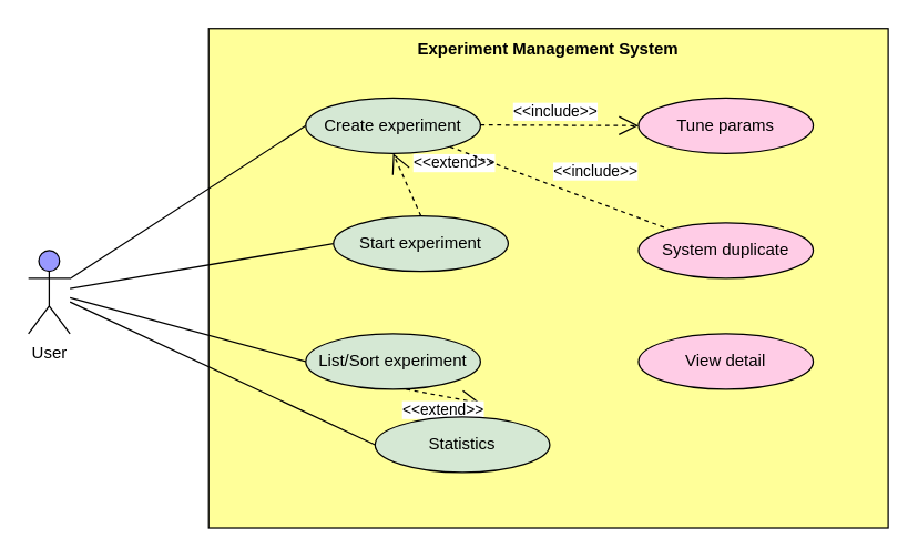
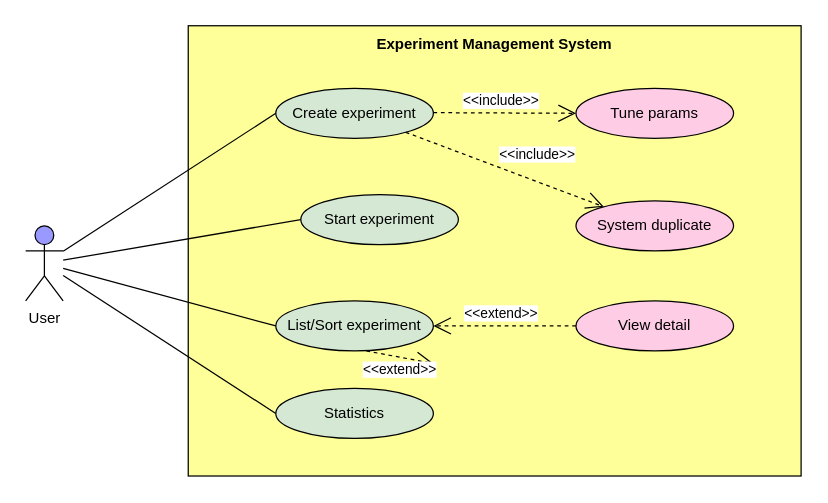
- <mxCell id="13" value="&amp;lt;&amp;lt;extend&amp;gt;&amp;gt;" style="endArrow=open;endSize=12;dashed=1;html=1;rounded=0;entryX=0.5;entryY=1;entryDx=0;entryDy=0;exitX=0.5;exitY=0;exitDx=0;exitDy=0;" parent="1" source="6" target="5" edge="1"><mxGeometry y="-37" width="160" relative="1" as="geometry"><mxPoint x="356" y="170" as="sourcePoint" /><mxPoint x="470" y="170.5" as="targetPoint" /><mxPoint as="offset" /></mxGeometry></mxCell>
- <mxCell id="18" value="&amp;lt;&amp;lt;include&amp;gt;&amp;gt;" style="endArrow=none;endSize=12;dashed=1;html=1;rounded=0;" parent="1" source="5" target="17" edge="1"><mxGeometry x="0.237" y="20" width="160" relative="1" as="geometry"><mxPoint x="356" y="99.5" as="sourcePoint" /><mxPoint x="470" y="100" as="targetPoint" /><mxPoint as="offset" /></mxGeometry></mxCell>
+ <mxCell id="18" value="&amp;lt;&amp;lt;include&amp;gt;&amp;gt;" style="endArrow=open;endSize=12;dashed=1;html=1;rounded=0;" parent="1" source="5" target="17" edge="1"><mxGeometry x="0.237" y="20" width="160" relative="1" as="geometry"><mxPoint x="356" y="99.5" as="sourcePoint" /><mxPoint x="470" y="100" as="targetPoint" /><mxPoint as="offset" /></mxGeometry></mxCell>
+ <mxCell id="16" value="&amp;lt;&amp;lt;extend&amp;gt;&amp;gt;" style="endArrow=open;endSize=12;dashed=1;html=1;rounded=0;entryX=1;entryY=0.5;entryDx=0;entryDy=0;exitX=0;exitY=0.5;exitDx=0;exitDy=0;" parent="1" source="15" target="8" edge="1"><mxGeometry x="0.053" y="-10" width="160" relative="1" as="geometry"><mxPoint x="470" y="300" as="sourcePoint" /><mxPoint x="356" y="300" as="targetPoint" /><mxPoint as="offset" /></mxGeometry></mxCell>
- <mxCell id="19" value="Statistics" style="ellipse;whiteSpace=wrap;html=1;fillColor=#D5E8D4;" vertex="1" parent="1"><mxGeometry x="270" y="300" width="126" height="40" as="geometry" /></mxCell>
+ <mxCell id="19" value="Statistics" style="ellipse;whiteSpace=wrap;html=1;fillColor=#D5E8D4;" vertex="1" parent="1"><mxGeometry x="220" y="310" width="126" height="40" as="geometry" /></mxCell>
